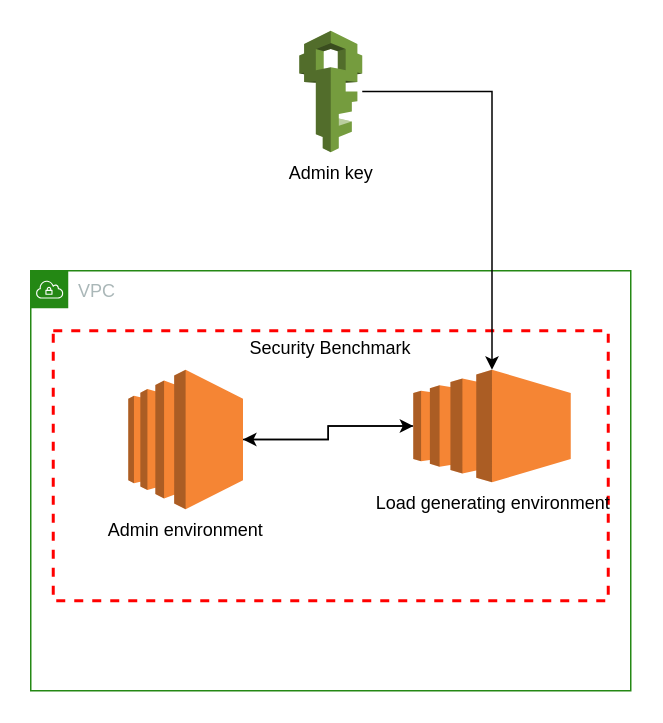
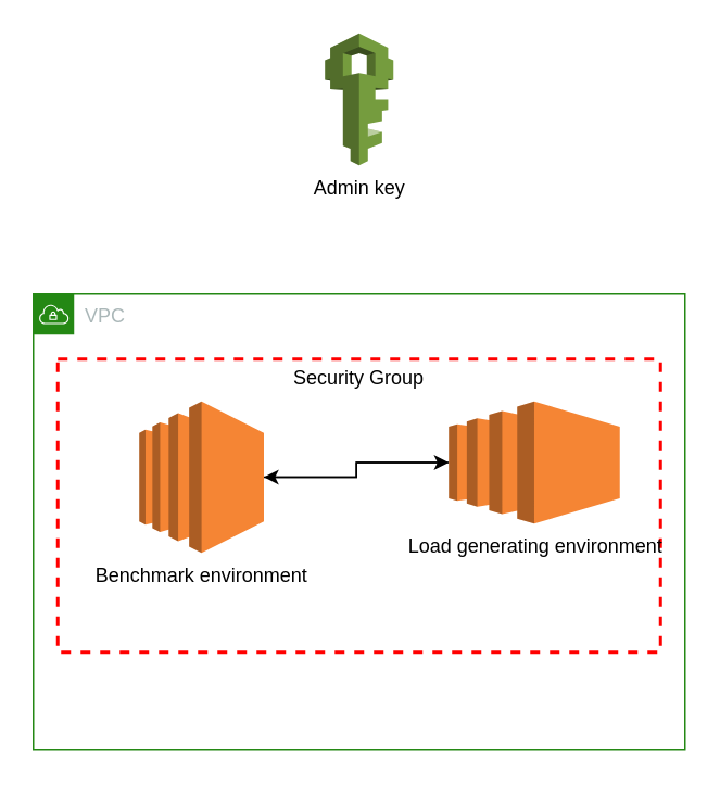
- <mxCell id="8" style="edgeStyle=orthogonalEdgeStyle;rounded=0;orthogonalLoop=1;jettySize=auto;html=1;" edge="1" parent="1" source="9" target="6"><mxGeometry relative="1" as="geometry" /></mxCell>
- <mxCell id="2" value="Security Benchmark" style="fontStyle=0;verticalAlign=top;align=center;spacingTop=-2;fillColor=none;rounded=0;whiteSpace=wrap;html=1;strokeColor=#FF0000;strokeWidth=2;dashed=1;container=1;collapsible=0;expand=0;recursiveResize=0;" parent="1" vertex="1"><mxGeometry x="35" y="220" width="370" height="180" as="geometry" /></mxCell>
+ <mxCell id="2" value="Security Group" style="fontStyle=0;verticalAlign=top;align=center;spacingTop=-2;fillColor=none;rounded=0;whiteSpace=wrap;html=1;strokeColor=#FF0000;strokeWidth=2;dashed=1;container=1;collapsible=0;expand=0;recursiveResize=0;" parent="1" vertex="1"><mxGeometry x="35" y="220" width="370" height="180" as="geometry" /></mxCell>
- <mxCell id="4" value="Admin environment" style="outlineConnect=0;dashed=0;verticalLabelPosition=bottom;verticalAlign=top;align=center;html=1;shape=mxgraph.aws3.ec2;fillColor=#F58534;gradientColor=none;" parent="1" vertex="1"><mxGeometry x="85" y="246" width="76.5" height="93" as="geometry" /></mxCell>
+ <mxCell id="4" value="Benchmark environment" style="outlineConnect=0;dashed=0;verticalLabelPosition=bottom;verticalAlign=top;align=center;html=1;shape=mxgraph.aws3.ec2;fillColor=#F58534;gradientColor=none;" parent="1" vertex="1"><mxGeometry x="85" y="246" width="76.5" height="93" as="geometry" /></mxCell>
